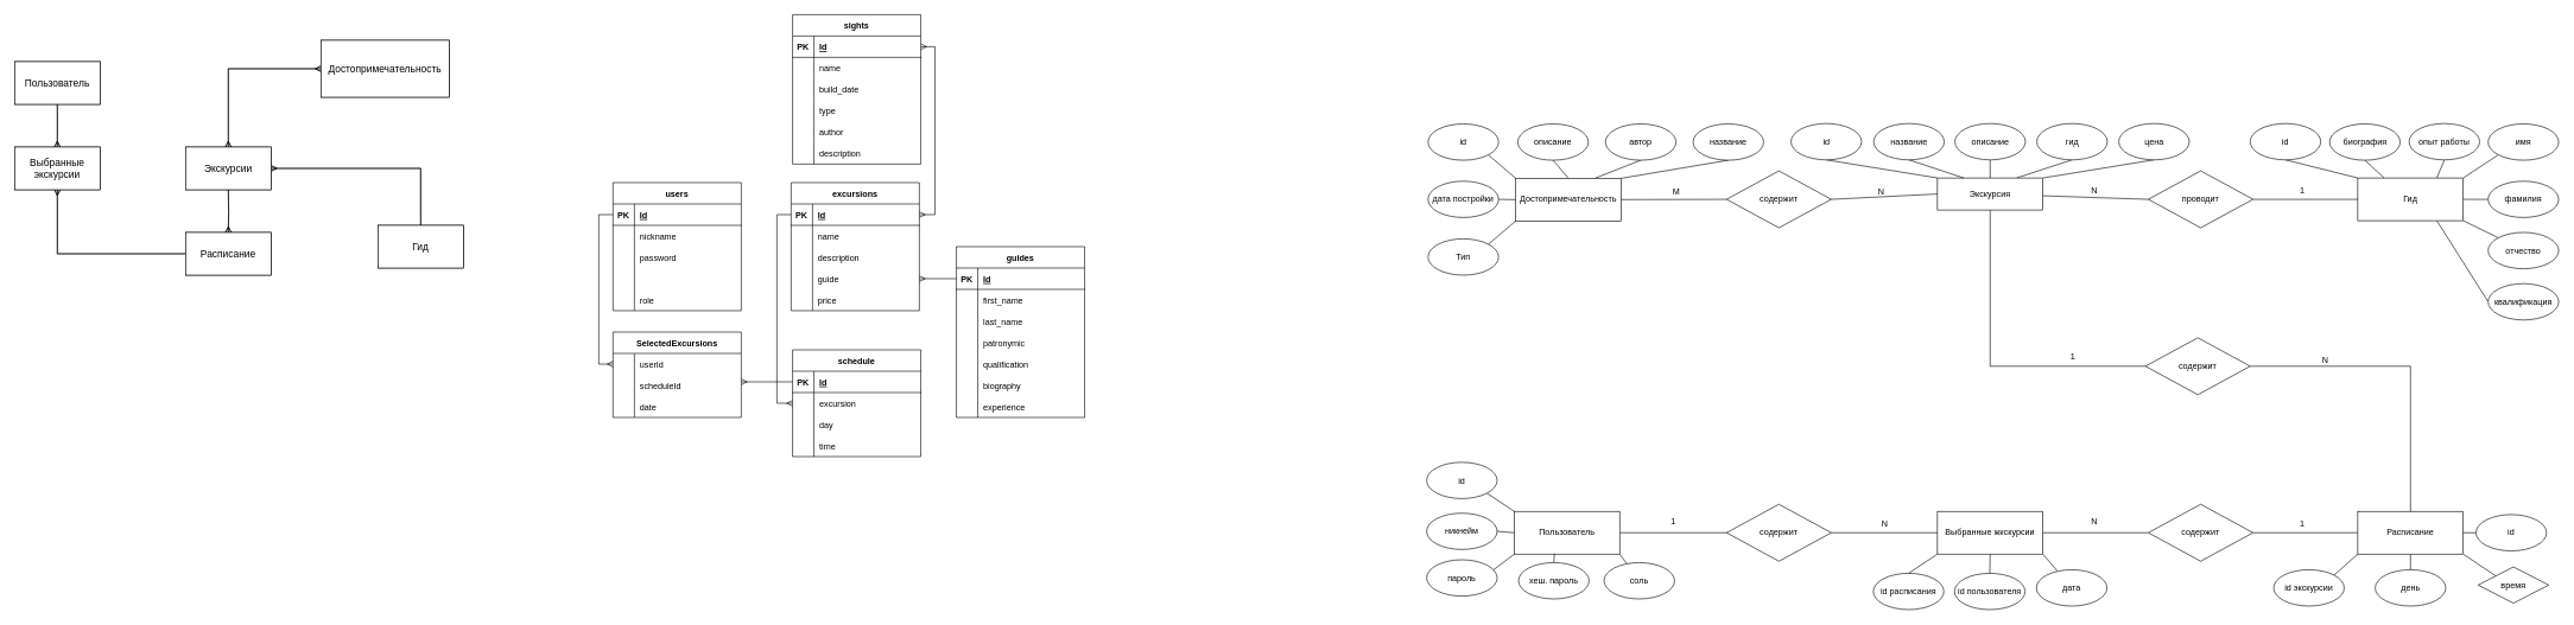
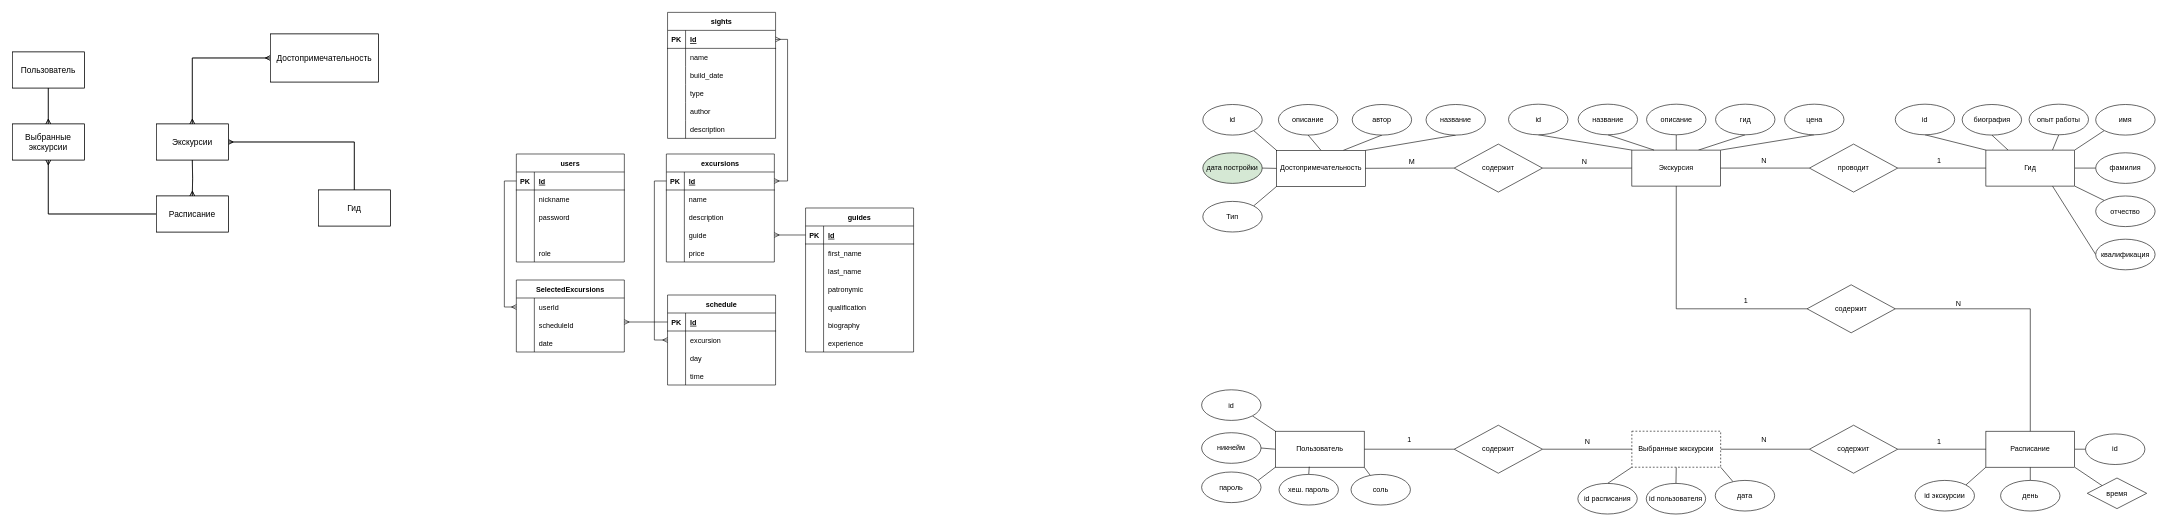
- <mxCell id="137" value="Экскурсия" style="rounded=0;whiteSpace=wrap;html=1;" vertex="1" parent="1"><mxGeometry x="2719" y="249.5" width="148" height="45" as="geometry" /></mxCell>
+ <mxCell id="137" value="Экскурсия" style="rounded=0;whiteSpace=wrap;html=1;" vertex="1" parent="1"><mxGeometry x="2719" y="249.5" width="148" height="60" as="geometry" /></mxCell>
- <mxCell id="165" value="дата постройки" style="ellipse;whiteSpace=wrap;html=1;" vertex="1" parent="1"><mxGeometry x="2004" y="254" width="99" height="51" as="geometry" /></mxCell>
+ <mxCell id="165" value="дата постройки" style="ellipse;whiteSpace=wrap;html=1;fillColor=#d5e8d4;" vertex="1" parent="1"><mxGeometry x="2004" y="254" width="99" height="51" as="geometry" /></mxCell>
- <mxCell id="162" value="Выбранные жкскурсии" style="rounded=0;whiteSpace=wrap;html=1;" vertex="1" parent="1"><mxGeometry x="2719" y="718" width="148" height="60" as="geometry" /></mxCell>
+ <mxCell id="162" value="Выбранные жкскурсии" style="rounded=0;whiteSpace=wrap;html=1;dashed=1;" vertex="1" parent="1"><mxGeometry x="2719" y="718" width="148" height="60" as="geometry" /></mxCell>
